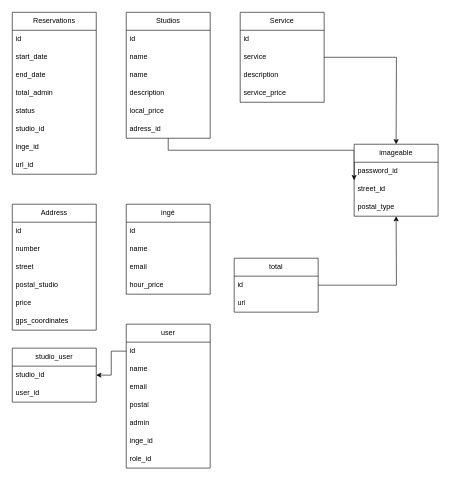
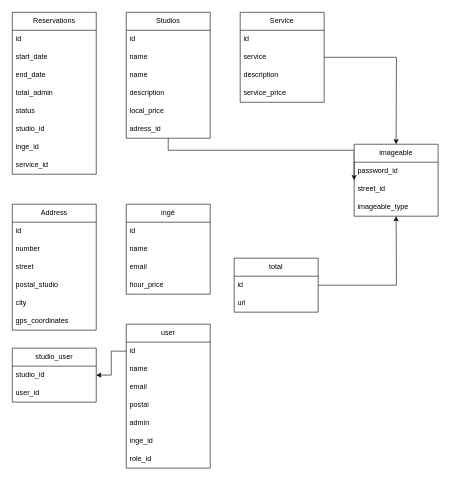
- <mxCell id="10" value="url_id" style="text;strokeColor=none;fillColor=none;align=left;verticalAlign=middle;spacingLeft=4;spacingRight=4;overflow=hidden;points=[[0,0.5],[1,0.5]];portConstraint=eastwest;rotatable=0;whiteSpace=wrap;html=1;" vertex="1" parent="2"><mxGeometry y="240" width="140" height="30" as="geometry" /></mxCell>
+ <mxCell id="10" value="service_id" style="text;strokeColor=none;fillColor=none;align=left;verticalAlign=middle;spacingLeft=4;spacingRight=4;overflow=hidden;points=[[0,0.5],[1,0.5]];portConstraint=eastwest;rotatable=0;whiteSpace=wrap;html=1;" vertex="1" parent="2"><mxGeometry y="240" width="140" height="30" as="geometry" /></mxCell>
- <mxCell id="44" value="postal_type" style="text;strokeColor=none;fillColor=none;align=left;verticalAlign=middle;spacingLeft=4;spacingRight=4;overflow=hidden;points=[[0,0.5],[1,0.5]];portConstraint=eastwest;rotatable=0;whiteSpace=wrap;html=1;" vertex="1" parent="41"><mxGeometry y="90" width="140" height="30" as="geometry" /></mxCell>
+ <mxCell id="44" value="imageable_type" style="text;strokeColor=none;fillColor=none;align=left;verticalAlign=middle;spacingLeft=4;spacingRight=4;overflow=hidden;points=[[0,0.5],[1,0.5]];portConstraint=eastwest;rotatable=0;whiteSpace=wrap;html=1;" vertex="1" parent="41"><mxGeometry y="90" width="140" height="30" as="geometry" /></mxCell>
- <mxCell id="24" value="price" style="text;strokeColor=none;fillColor=none;align=left;verticalAlign=middle;spacingLeft=4;spacingRight=4;overflow=hidden;points=[[0,0.5],[1,0.5]];portConstraint=eastwest;rotatable=0;whiteSpace=wrap;html=1;" vertex="1" parent="19"><mxGeometry y="150" width="140" height="30" as="geometry" /></mxCell>
+ <mxCell id="24" value="city" style="text;strokeColor=none;fillColor=none;align=left;verticalAlign=middle;spacingLeft=4;spacingRight=4;overflow=hidden;points=[[0,0.5],[1,0.5]];portConstraint=eastwest;rotatable=0;whiteSpace=wrap;html=1;" vertex="1" parent="19"><mxGeometry y="150" width="140" height="30" as="geometry" /></mxCell>
